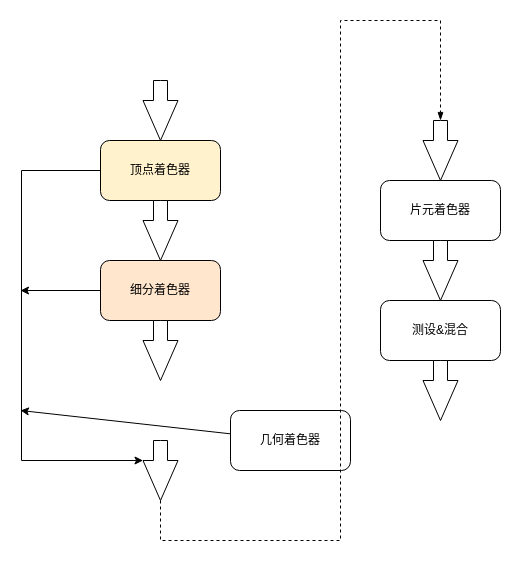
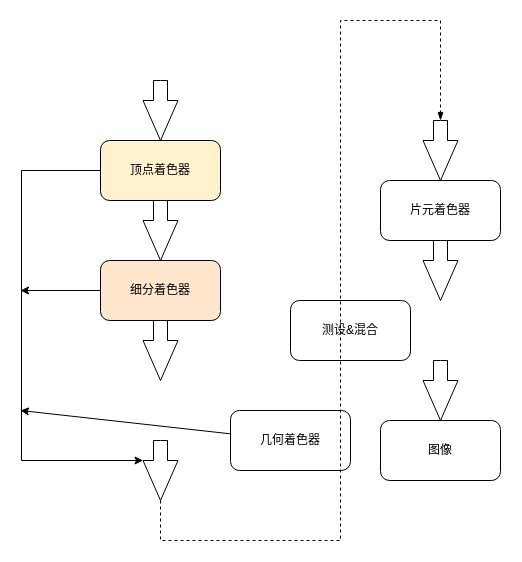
- <mxCell id="9" value="测设&amp;amp;混合" style="rounded=1;whiteSpace=wrap;html=1;" vertex="1" parent="1"><mxGeometry x="380" y="300" width="120" height="60" as="geometry" /></mxCell>
+ <mxCell id="9" value="测设&amp;amp;混合" style="rounded=1;whiteSpace=wrap;html=1;" vertex="1" parent="1"><mxGeometry x="290" y="300" width="120" height="60" as="geometry" /></mxCell>
+ <mxCell id="10" value="图像" style="rounded=1;whiteSpace=wrap;html=1;" vertex="1" parent="1"><mxGeometry x="380" y="420" width="120" height="60" as="geometry" /></mxCell>
